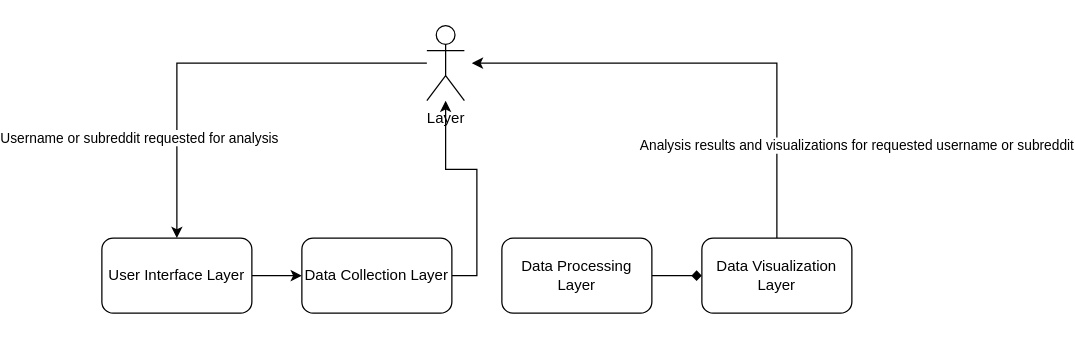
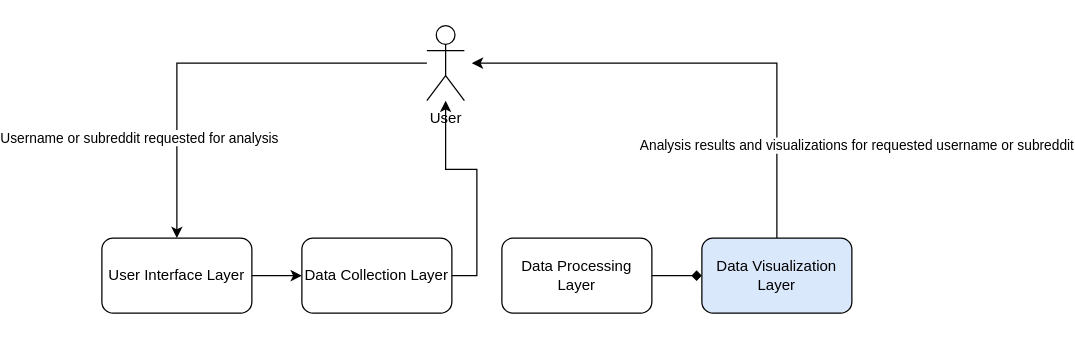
- <mxCell id="3" value="Layer" style="shape=umlActor;verticalLabelPosition=bottom;labelBackgroundColor=#ffffff;verticalAlign=top;html=1;outlineConnect=0;" vertex="1" parent="1"><mxGeometry x="280" y="20" width="30" height="60" as="geometry" /></mxCell>
+ <mxCell id="3" value="User" style="shape=umlActor;verticalLabelPosition=bottom;labelBackgroundColor=#ffffff;verticalAlign=top;html=1;outlineConnect=0;" vertex="1" parent="1"><mxGeometry x="280" y="20" width="30" height="60" as="geometry" /></mxCell>
- <mxCell id="11" value="Data Visualization Layer" style="rounded=1;whiteSpace=wrap;html=1;rotation=0;" vertex="1" parent="1"><mxGeometry x="500" y="190" width="120" height="60" as="geometry" /></mxCell>
+ <mxCell id="11" value="Data Visualization Layer" style="rounded=1;whiteSpace=wrap;html=1;rotation=0;fillColor=#dae8fc;" vertex="1" parent="1"><mxGeometry x="500" y="190" width="120" height="60" as="geometry" /></mxCell>
